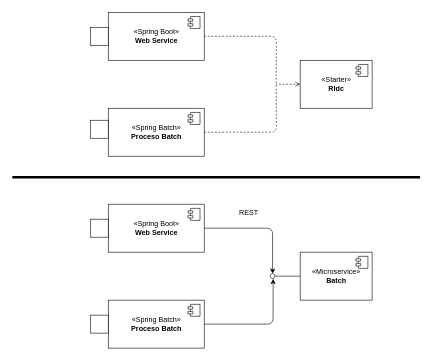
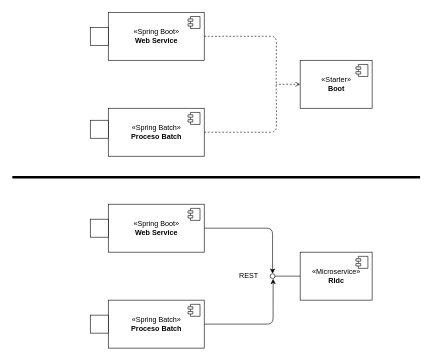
- <mxCell id="8" value="«Starter»&lt;br&gt;&lt;b&gt;RIdc&lt;/b&gt;" style="html=1;dropTarget=0;" parent="1" vertex="1"><mxGeometry x="500" y="100" width="120" height="80" as="geometry" /></mxCell>
+ <mxCell id="8" value="«Starter»&lt;br&gt;&lt;b&gt;Boot&lt;/b&gt;" style="html=1;dropTarget=0;" parent="1" vertex="1"><mxGeometry x="500" y="100" width="120" height="80" as="geometry" /></mxCell>
- <mxCell id="23" value="REST" style="text;html=1;align=center;verticalAlign=middle;resizable=0;points=[];autosize=1;strokeColor=none;fillColor=none;" parent="1" vertex="1"><mxGeometry x="384" y="340" width="60" height="30" as="geometry" /></mxCell>
+ <mxCell id="23" value="REST" style="text;html=1;align=center;verticalAlign=middle;resizable=0;points=[];autosize=1;strokeColor=none;fillColor=none;" parent="1" vertex="1"><mxGeometry x="384" y="445" width="60" height="30" as="geometry" /></mxCell>
- <mxCell id="19" value="«Microservice»&lt;br&gt;&lt;b&gt;Batch&lt;/b&gt;" style="html=1;dropTarget=0;" parent="1" vertex="1"><mxGeometry x="500" y="420" width="120" height="80" as="geometry" /></mxCell>
+ <mxCell id="19" value="«Microservice»&lt;br&gt;&lt;b&gt;RIdc&lt;/b&gt;" style="html=1;dropTarget=0;" parent="1" vertex="1"><mxGeometry x="500" y="420" width="120" height="80" as="geometry" /></mxCell>
